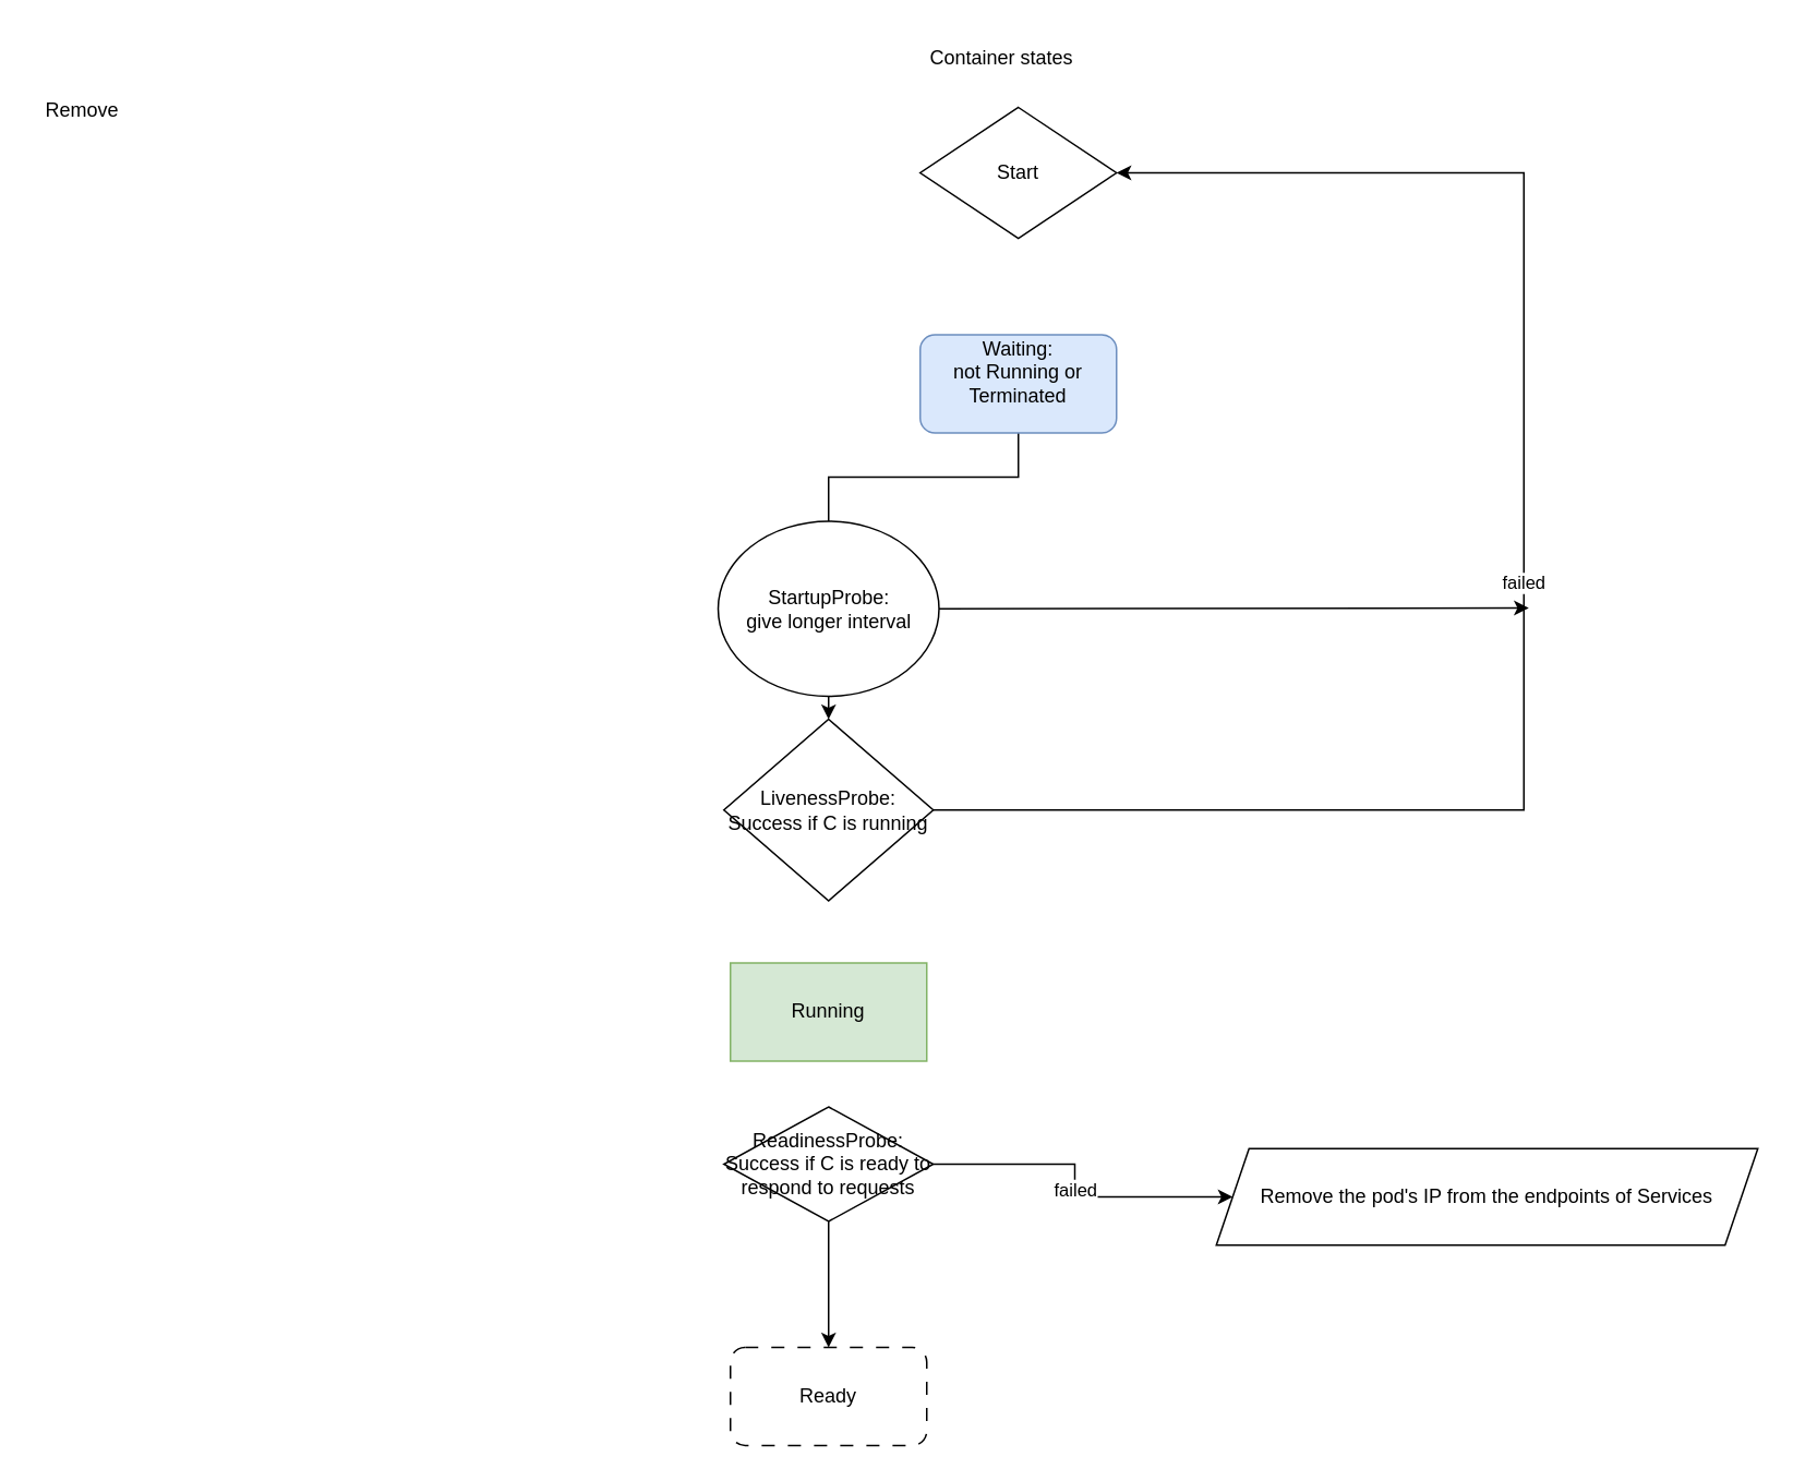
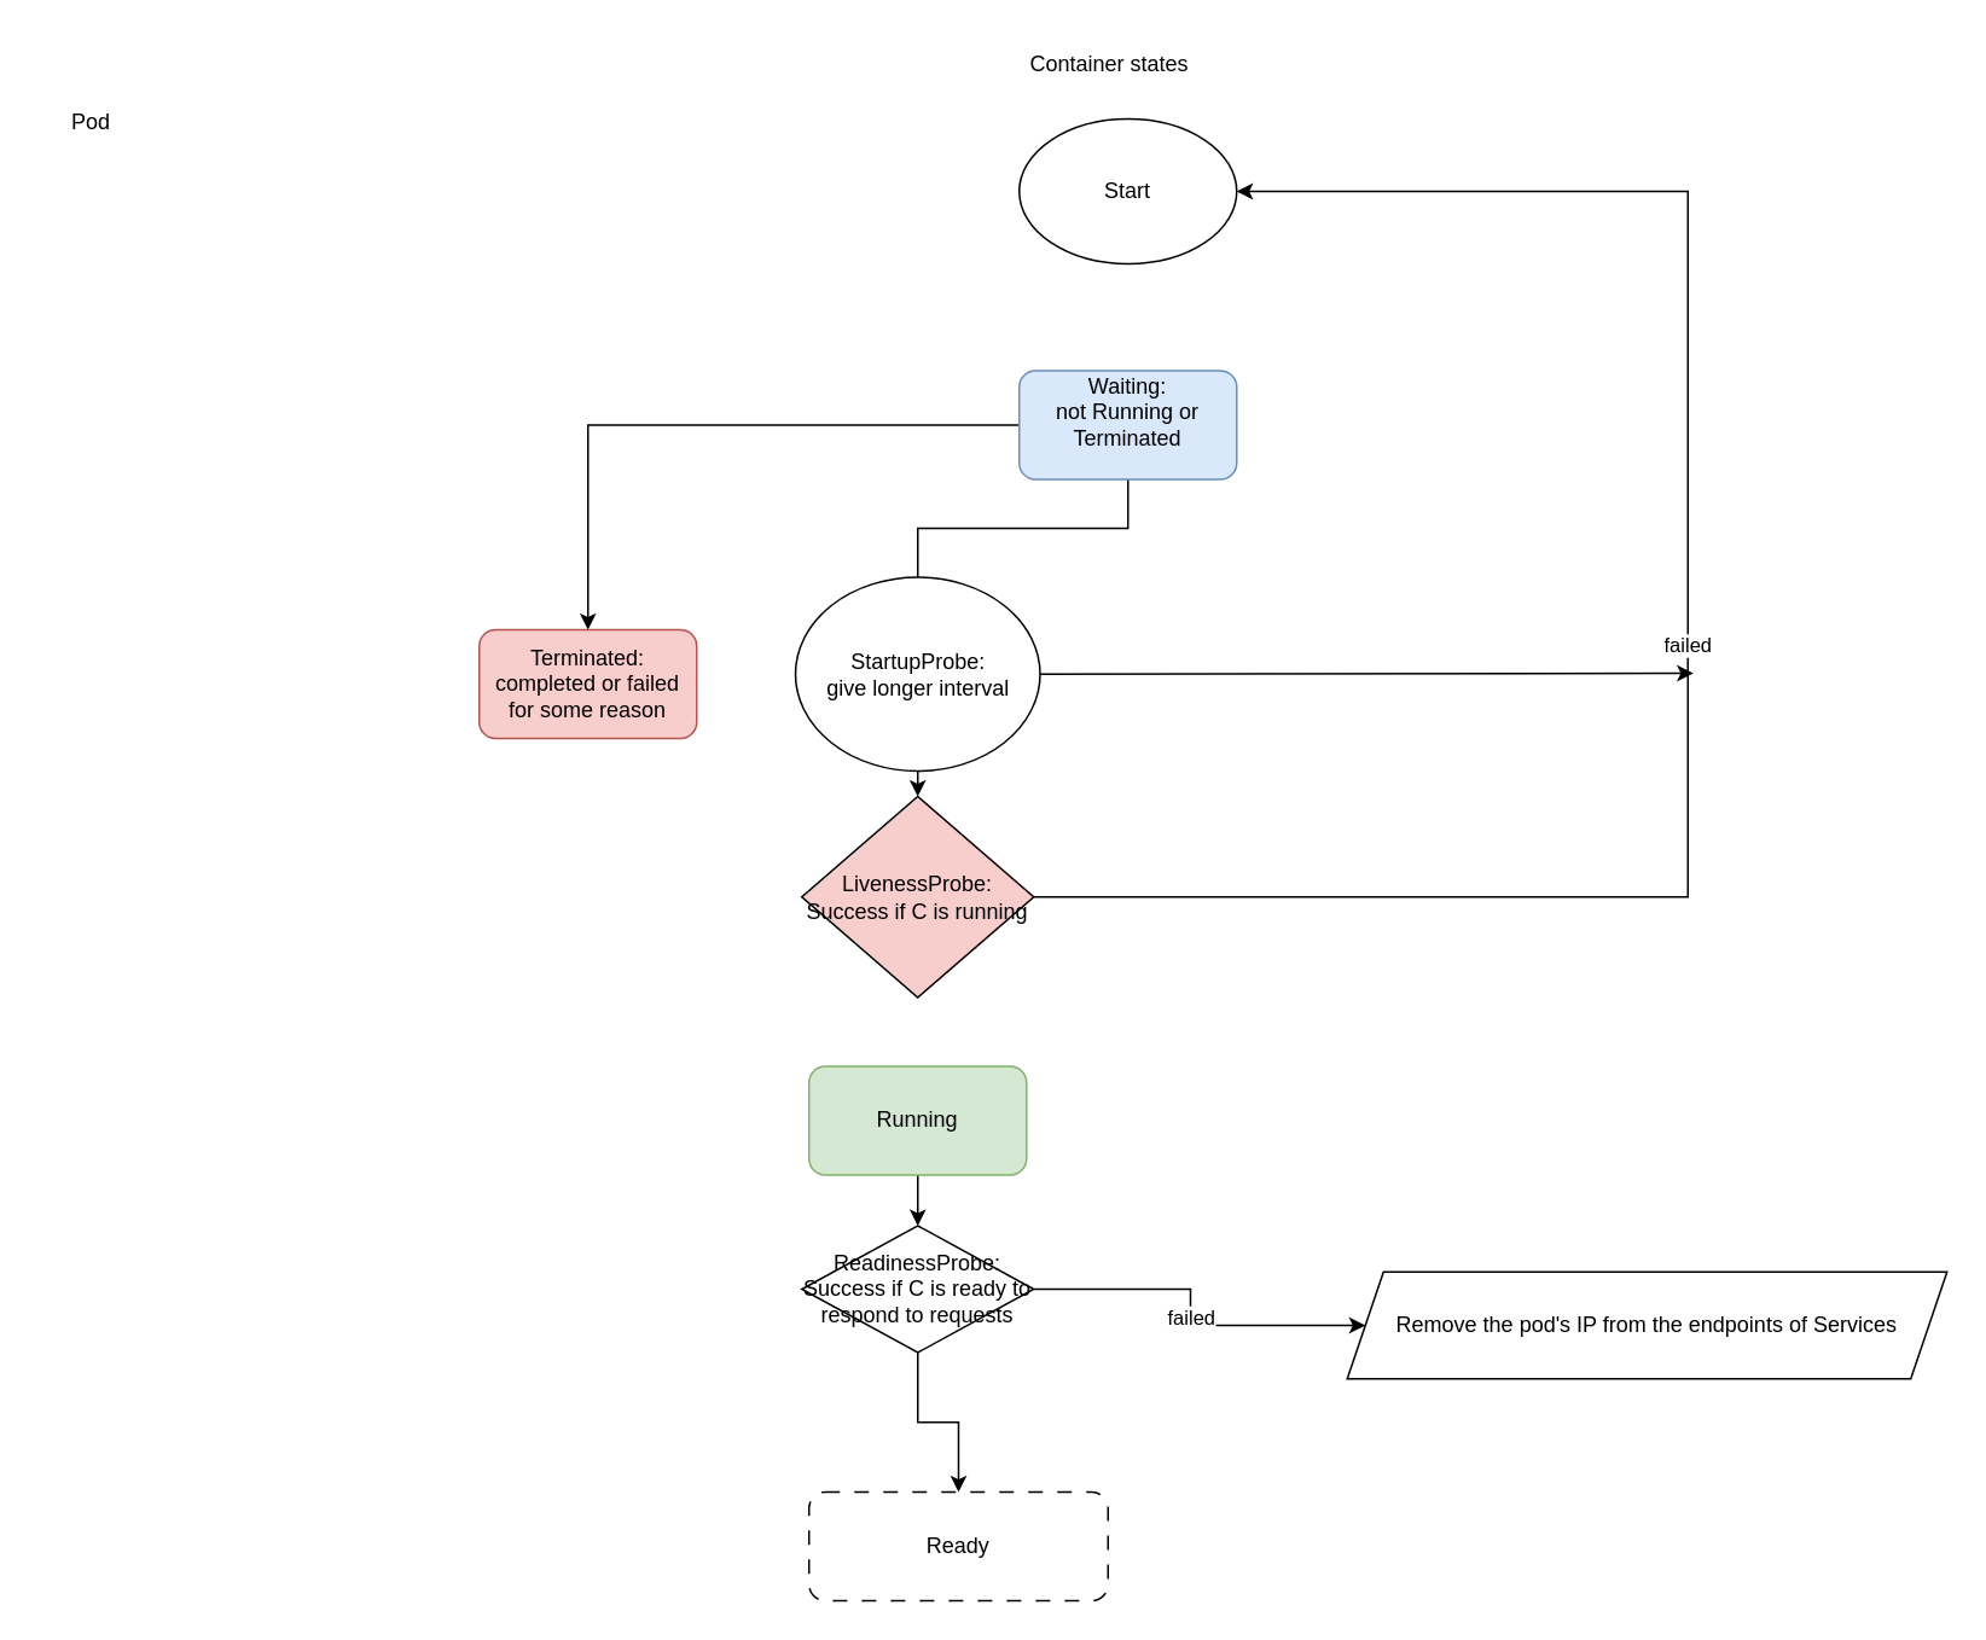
- <mxCell id="2" value="Remove" style="text;html=1;align=center;verticalAlign=middle;whiteSpace=wrap;rounded=0;" vertex="1" parent="1"><mxGeometry x="20" y="52" width="60" height="30" as="geometry" /></mxCell>
+ <mxCell id="2" value="Pod" style="text;html=1;align=center;verticalAlign=middle;whiteSpace=wrap;rounded=0;" vertex="1" parent="1"><mxGeometry x="20" y="52" width="60" height="30" as="geometry" /></mxCell>
- <mxCell id="3" value="Start" style="rhombus;whiteSpace=wrap;html=1;" vertex="1" parent="1"><mxGeometry x="562" y="65" width="120" height="80" as="geometry" /></mxCell>
+ <mxCell id="3" value="Start" style="ellipse;whiteSpace=wrap;html=1;" vertex="1" parent="1"><mxGeometry x="562" y="65" width="120" height="80" as="geometry" /></mxCell>
+ <mxCell id="5" value="" style="edgeStyle=orthogonalEdgeStyle;rounded=0;orthogonalLoop=1;jettySize=auto;html=1;" edge="1" parent="1" source="7" target="8"><mxGeometry relative="1" as="geometry" /></mxCell>
+ <mxCell id="8" value="&lt;div&gt;Terminated:&lt;/div&gt;&lt;div&gt;completed or failed for some reason&lt;/div&gt;" style="rounded=1;whiteSpace=wrap;html=1;fillColor=#f8cecc;strokeColor=#b85450;" vertex="1" parent="1"><mxGeometry x="264" y="347" width="120" height="60" as="geometry" /></mxCell>
- <mxCell id="12" value="LivenessProbe: Success if C is running" style="rhombus;whiteSpace=wrap;html=1;" vertex="1" parent="1"><mxGeometry x="442" y="439" width="128" height="111" as="geometry" /></mxCell>
+ <mxCell id="12" value="LivenessProbe: Success if C is running" style="rhombus;whiteSpace=wrap;html=1;fillColor=#f8cecc;" vertex="1" parent="1"><mxGeometry x="442" y="439" width="128" height="111" as="geometry" /></mxCell>
- <mxCell id="16" value="Running" style="whiteSpace=wrap;html=1;fillColor=#d5e8d4;strokeColor=#82b366;rounded=0;" vertex="1" parent="1"><mxGeometry x="446" y="588" width="120" height="60" as="geometry" /></mxCell>
+ <mxCell id="16" value="Running" style="rounded=1;whiteSpace=wrap;html=1;fillColor=#d5e8d4;strokeColor=#82b366;" vertex="1" parent="1"><mxGeometry x="446" y="588" width="120" height="60" as="geometry" /></mxCell>
+ <mxCell id="15" style="edgeStyle=orthogonalEdgeStyle;rounded=0;orthogonalLoop=1;jettySize=auto;html=1;exitX=0.5;exitY=1;exitDx=0;exitDy=0;" edge="1" parent="1" source="16" target="14"><mxGeometry relative="1" as="geometry" /></mxCell>
- <mxCell id="17" value="Ready" style="rounded=1;whiteSpace=wrap;html=1;dashed=1;dashPattern=8 8;" vertex="1" parent="1"><mxGeometry x="446" y="823" width="120" height="60" as="geometry" /></mxCell>
+ <mxCell id="17" value="Ready" style="rounded=1;whiteSpace=wrap;html=1;dashed=1;dashPattern=8 8;" vertex="1" parent="1"><mxGeometry x="446" y="823" width="165" height="60" as="geometry" /></mxCell>
